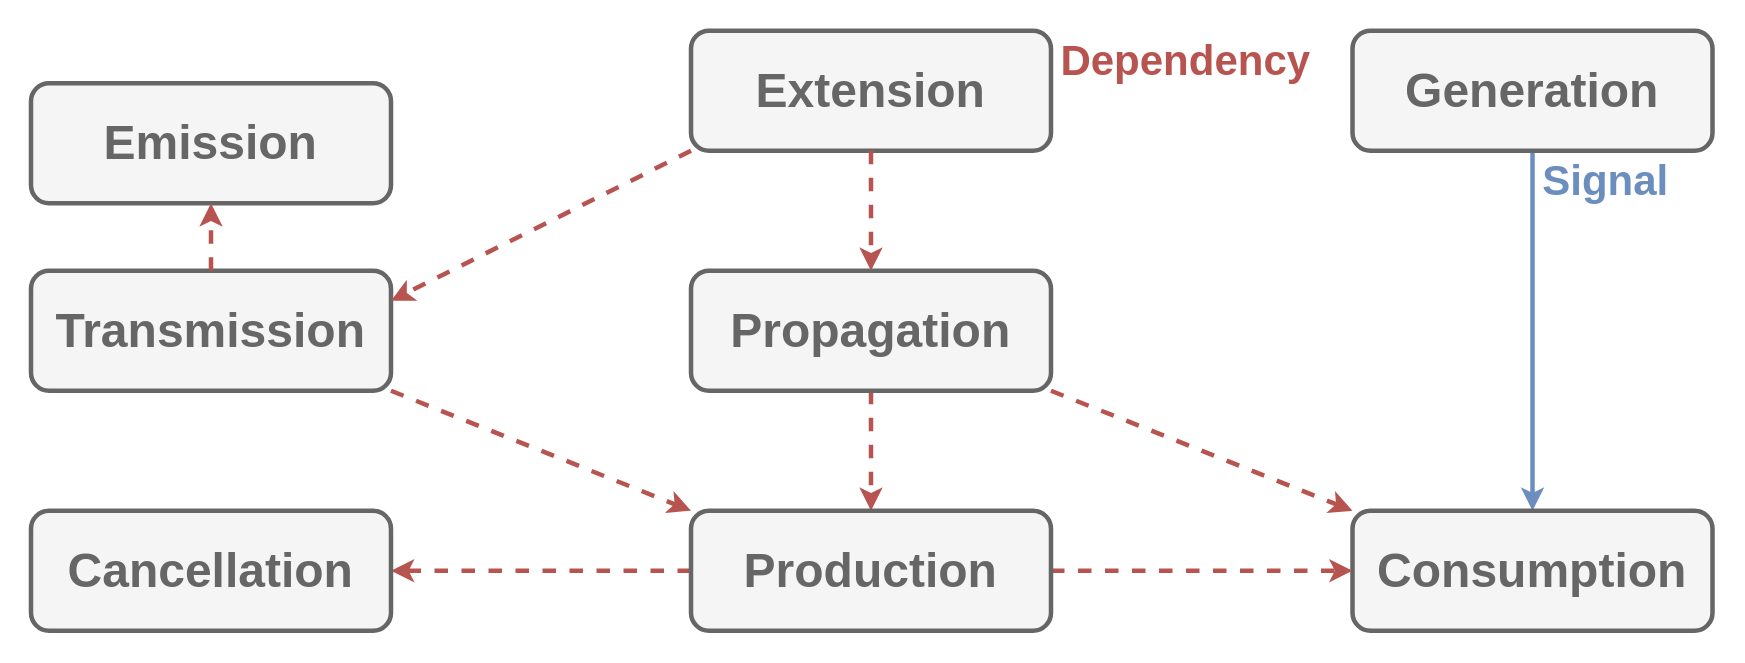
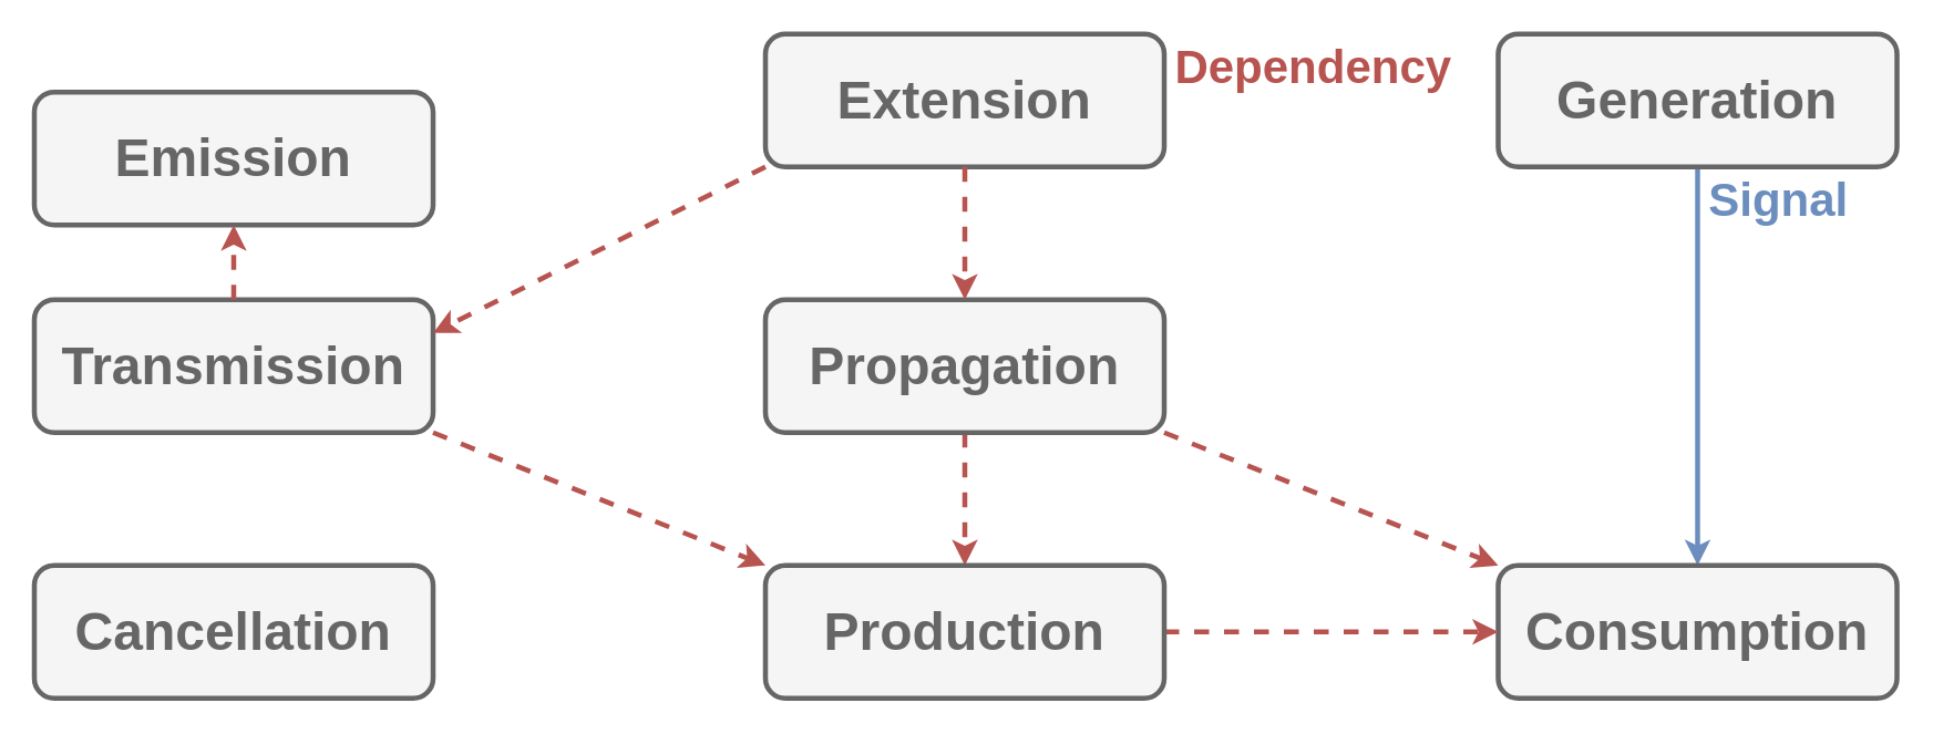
- <mxCell id="2" value="" style="endArrow=classic;html=1;fillColor=#f8cecc;strokeColor=#b85450;strokeWidth=3;dashed=1;exitX=0;exitY=0.5;exitDx=0;exitDy=0;" parent="1" source="13" target="7" edge="1"><mxGeometry width="50" height="50" relative="1" as="geometry"><mxPoint x="430" y="440" as="sourcePoint" /><mxPoint x="420" y="430" as="targetPoint" /></mxGeometry></mxCell>
